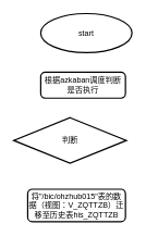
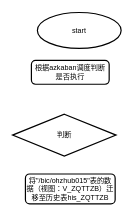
- <mxCell id="3" value="根据azkaban调度判断是否执行" style="rounded=1;whiteSpace=wrap;html=1;absoluteArcSize=1;arcSize=14;strokeWidth=2;" vertex="1" parent="1"><mxGeometry x="62" y="110" width="130" height="40" as="geometry" /></mxCell>
+ <mxCell id="3" value="根据azkaban调度判断是否执行" style="rounded=1;whiteSpace=wrap;html=1;absoluteArcSize=1;arcSize=14;strokeWidth=2;" vertex="1" parent="1"><mxGeometry x="52" y="100" width="130" height="40" as="geometry" /></mxCell>
- <mxCell id="4" value="判断" style="strokeWidth=2;html=1;shape=mxgraph.flowchart.decision;whiteSpace=wrap;" vertex="1" parent="1"><mxGeometry x="20.5" y="180" width="173" height="70" as="geometry" /></mxCell>
+ <mxCell id="4" value="判断" style="strokeWidth=2;html=1;shape=mxgraph.flowchart.decision;whiteSpace=wrap;" vertex="1" parent="1"><mxGeometry x="20.5" y="190" width="173" height="70" as="geometry" /></mxCell>
